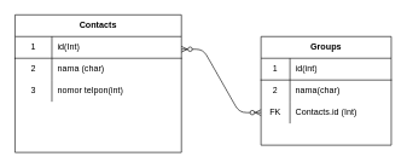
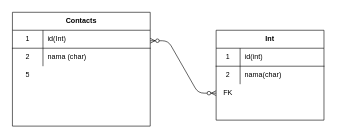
- <mxCell id="12" value="Groups" style="shape=table;html=1;whiteSpace=wrap;startSize=30;container=1;collapsible=0;childLayout=tableLayout;fixedRows=1;rowLines=0;fontStyle=1;align=center;" vertex="1" parent="1"><mxGeometry x="360" y="50" width="180" height="150" as="geometry" /></mxCell>
+ <mxCell id="12" value="Int" style="shape=table;html=1;whiteSpace=wrap;startSize=30;container=1;collapsible=0;childLayout=tableLayout;fixedRows=1;rowLines=0;fontStyle=1;align=center;" vertex="1" parent="1"><mxGeometry x="360" y="50" width="180" height="150" as="geometry" /></mxCell>
- <mxCell id="10" value="3" style="shape=partialRectangle;html=1;whiteSpace=wrap;connectable=0;fillColor=none;top=0;left=0;bottom=0;right=0;overflow=hidden;" vertex="1" parent="9"><mxGeometry width="51" height="30" as="geometry" /></mxCell>
+ <mxCell id="10" value="5" style="shape=partialRectangle;html=1;whiteSpace=wrap;connectable=0;fillColor=none;top=0;left=0;bottom=0;right=0;overflow=hidden;" vertex="1" parent="9"><mxGeometry width="51" height="30" as="geometry" /></mxCell>
- <mxCell id="11" value="nomor telpon(int)" style="shape=partialRectangle;html=1;whiteSpace=wrap;connectable=0;fillColor=none;top=0;left=0;bottom=0;right=0;align=left;spacingLeft=6;overflow=hidden;" vertex="1" parent="9"><mxGeometry x="51" width="179" height="30" as="geometry" /></mxCell>
- <mxCell id="21" value="&lt;div&gt;Contacts.id (Int)&lt;br&gt;&lt;/div&gt;" style="shape=partialRectangle;html=1;whiteSpace=wrap;connectable=0;fillColor=none;top=0;left=0;bottom=0;right=0;align=left;spacingLeft=6;overflow=hidden;" vertex="1" parent="19"><mxGeometry x="40" width="140" height="30" as="geometry" /></mxCell>
